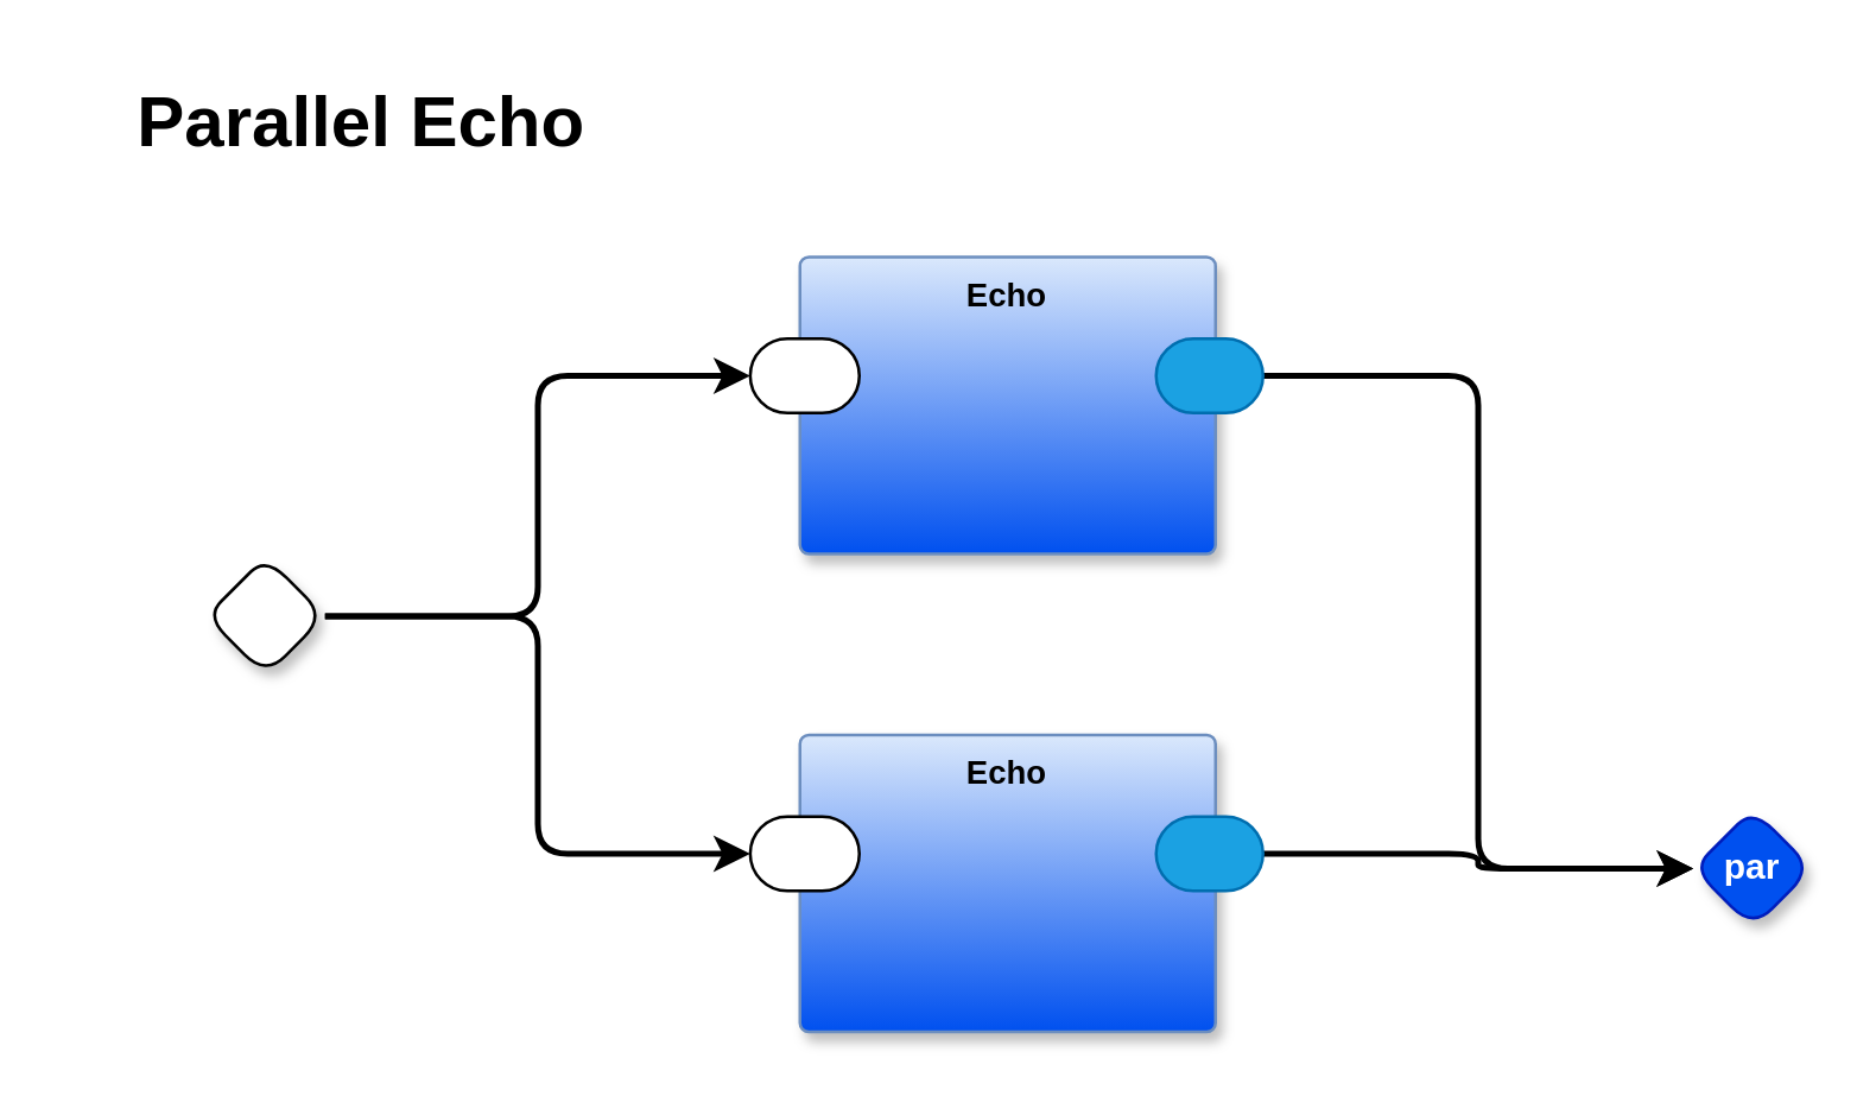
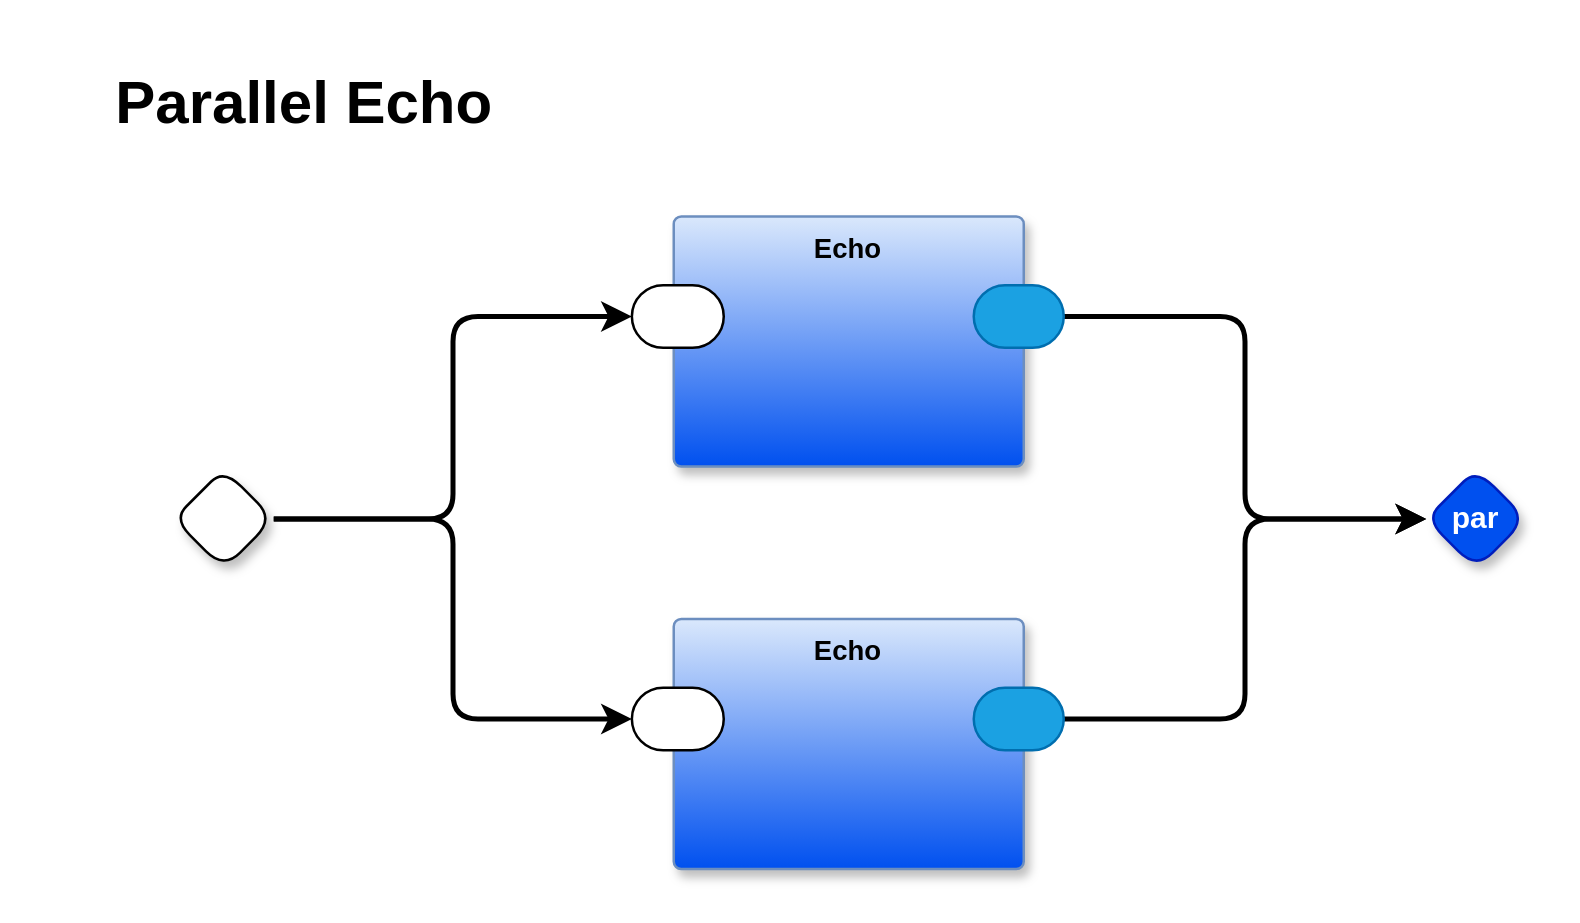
- <mxCell id="12" value="par" style="rhombus;whiteSpace=wrap;html=1;rounded=1;fontStyle=1;glass=0;sketch=0;fontSize=12;points=[[0,0.5,0,0,0],[0.5,0,0,0,0],[0.5,1,0,0,0],[1,0.5,0,0,0]];shadow=1;fillColor=#0050ef;fontColor=#ffffff;strokeColor=#001DBC;" vertex="1" parent="1"><mxGeometry x="570" y="272" width="40" height="40" as="geometry" /></mxCell>
+ <mxCell id="12" value="par" style="rhombus;whiteSpace=wrap;html=1;rounded=1;fontStyle=1;glass=0;sketch=0;fontSize=12;points=[[0,0.5,0,0,0],[0.5,0,0,0,0],[0.5,1,0,0,0],[1,0.5,0,0,0]];shadow=1;fillColor=#0050ef;fontColor=#ffffff;strokeColor=#001DBC;" vertex="1" parent="1"><mxGeometry x="570" y="187" width="40" height="40" as="geometry" /></mxCell>
